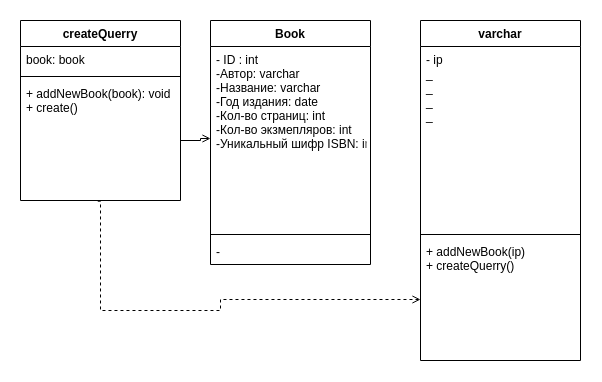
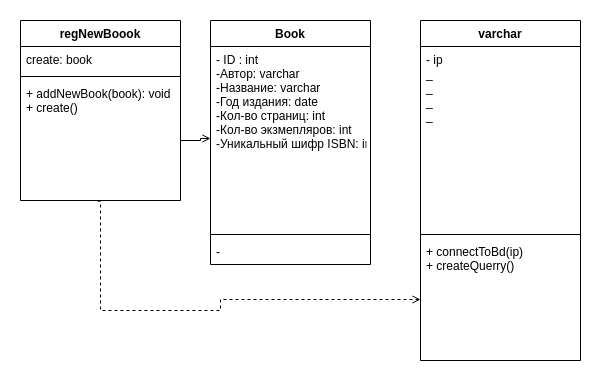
- <mxCell id="2" value="createQuerry" style="swimlane;fontStyle=1;align=center;verticalAlign=top;childLayout=stackLayout;horizontal=1;startSize=26;horizontalStack=0;resizeParent=1;resizeParentMax=0;resizeLast=0;collapsible=1;marginBottom=0;" vertex="1" parent="1"><mxGeometry x="20" y="20" width="160" height="180" as="geometry" /></mxCell>
+ <mxCell id="2" value="regNewBoook" style="swimlane;fontStyle=1;align=center;verticalAlign=top;childLayout=stackLayout;horizontal=1;startSize=26;horizontalStack=0;resizeParent=1;resizeParentMax=0;resizeLast=0;collapsible=1;marginBottom=0;" vertex="1" parent="1"><mxGeometry x="20" y="20" width="160" height="180" as="geometry" /></mxCell>
- <mxCell id="3" value="book: book" style="text;strokeColor=none;fillColor=none;align=left;verticalAlign=top;spacingLeft=4;spacingRight=4;overflow=hidden;rotatable=0;points=[[0,0.5],[1,0.5]];portConstraint=eastwest;" vertex="1" parent="2"><mxGeometry y="26" width="160" height="26" as="geometry" /></mxCell>
+ <mxCell id="3" value="create: book" style="text;strokeColor=none;fillColor=none;align=left;verticalAlign=top;spacingLeft=4;spacingRight=4;overflow=hidden;rotatable=0;points=[[0,0.5],[1,0.5]];portConstraint=eastwest;" vertex="1" parent="2"><mxGeometry y="26" width="160" height="26" as="geometry" /></mxCell>
- <mxCell id="13" value="+ addNewBook(ip)&#10;+ createQuerry()" style="text;strokeColor=none;fillColor=none;align=left;verticalAlign=top;spacingLeft=4;spacingRight=4;overflow=hidden;rotatable=0;points=[[0,0.5],[1,0.5]];portConstraint=eastwest;" vertex="1" parent="10"><mxGeometry y="218" width="160" height="122" as="geometry" /></mxCell>
+ <mxCell id="13" value="+ connectToBd(ip)&#10;+ createQuerry()" style="text;strokeColor=none;fillColor=none;align=left;verticalAlign=top;spacingLeft=4;spacingRight=4;overflow=hidden;rotatable=0;points=[[0,0.5],[1,0.5]];portConstraint=eastwest;" vertex="1" parent="10"><mxGeometry y="218" width="160" height="122" as="geometry" /></mxCell>
